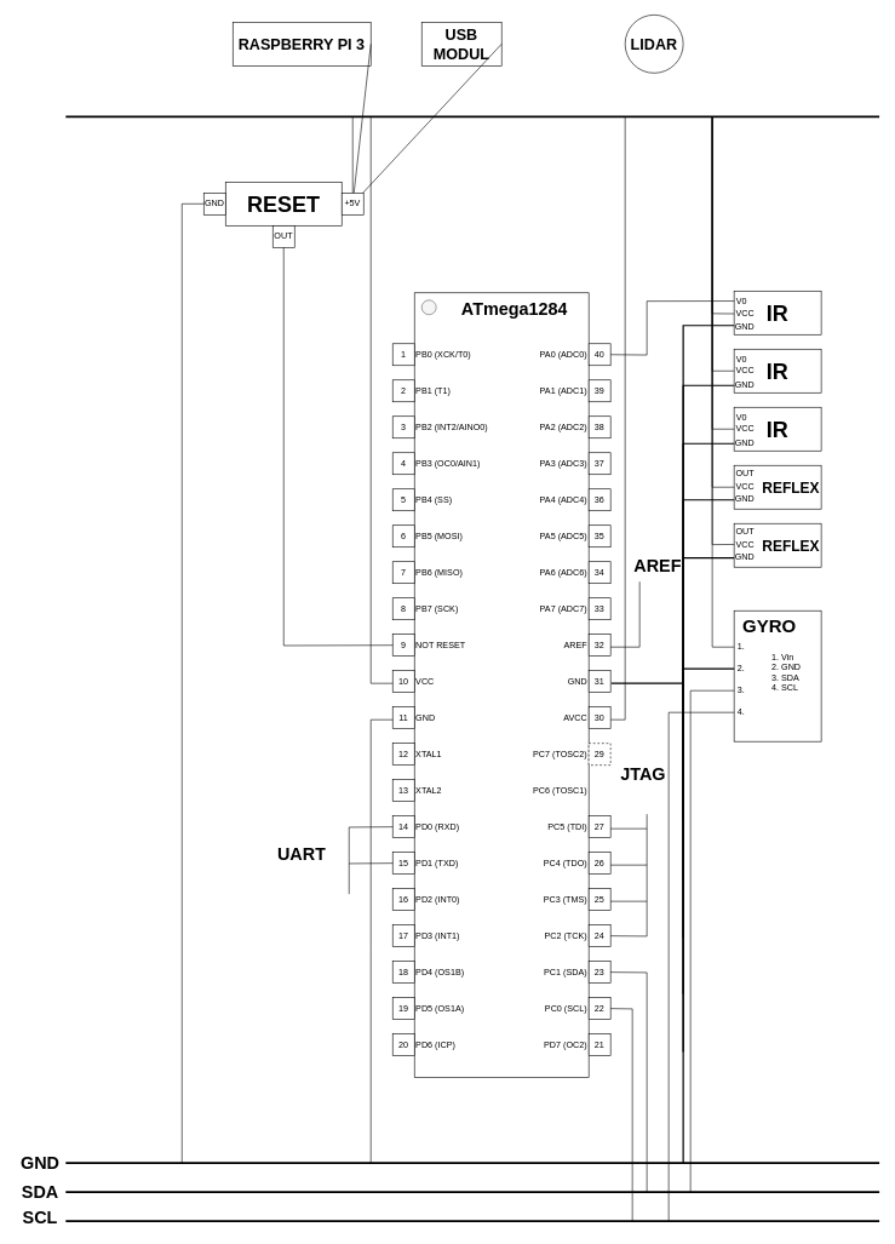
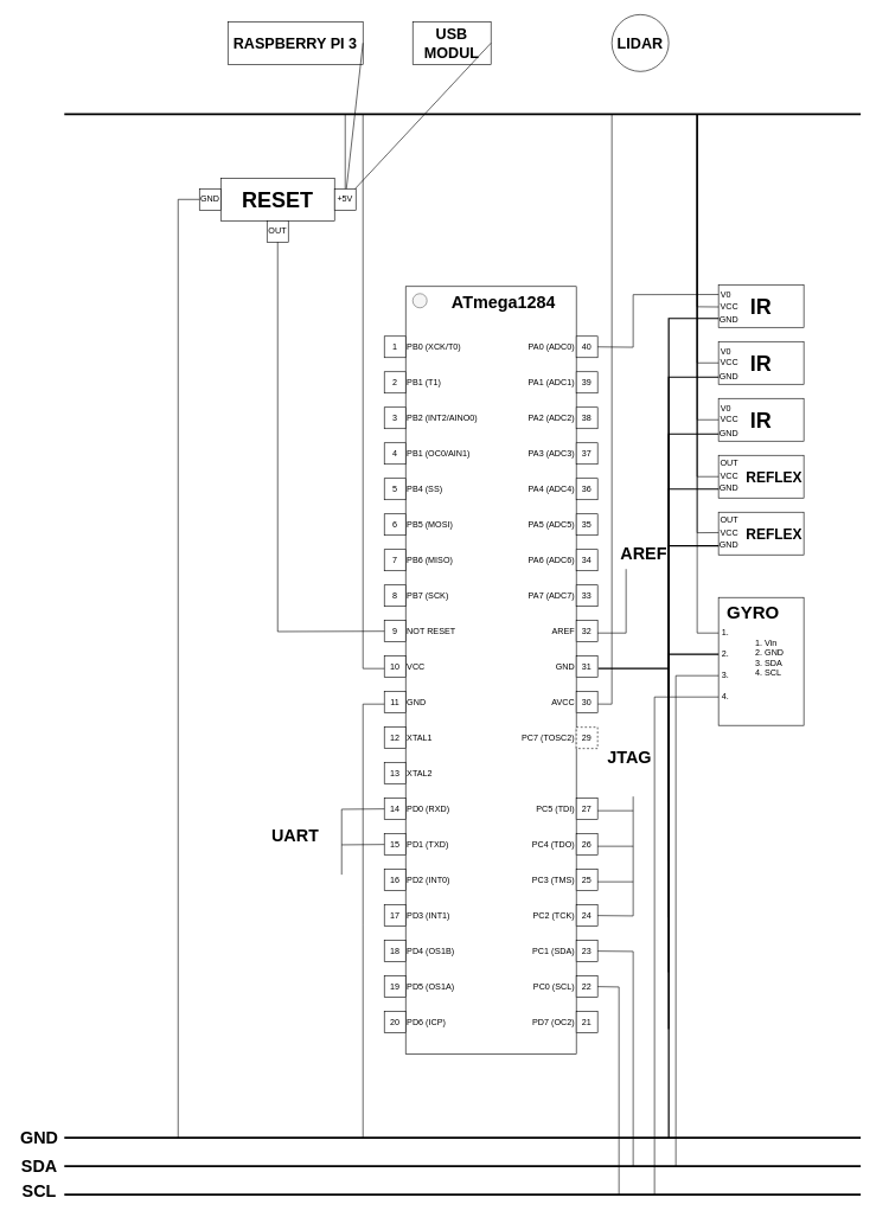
- <mxCell id="48" value="PB3 (OC0/AIN1)" style="text;html=1;strokeColor=none;fillColor=none;align=left;verticalAlign=middle;whiteSpace=wrap;rounded=0;" parent="1" vertex="1"><mxGeometry x="570" y="622.5" width="100" height="30" as="geometry" /></mxCell>
+ <mxCell id="48" value="PB1 (OC0/AIN1)" style="text;html=1;strokeColor=none;fillColor=none;align=left;verticalAlign=middle;whiteSpace=wrap;rounded=0;" parent="1" vertex="1"><mxGeometry x="570" y="622.5" width="100" height="30" as="geometry" /></mxCell>
- <mxCell id="67" value="PC6 (TOSC1)" style="text;html=1;strokeColor=none;fillColor=none;align=right;verticalAlign=middle;whiteSpace=wrap;rounded=0;" parent="1" vertex="1"><mxGeometry x="710" y="1072.5" width="100" height="30" as="geometry" /></mxCell>
